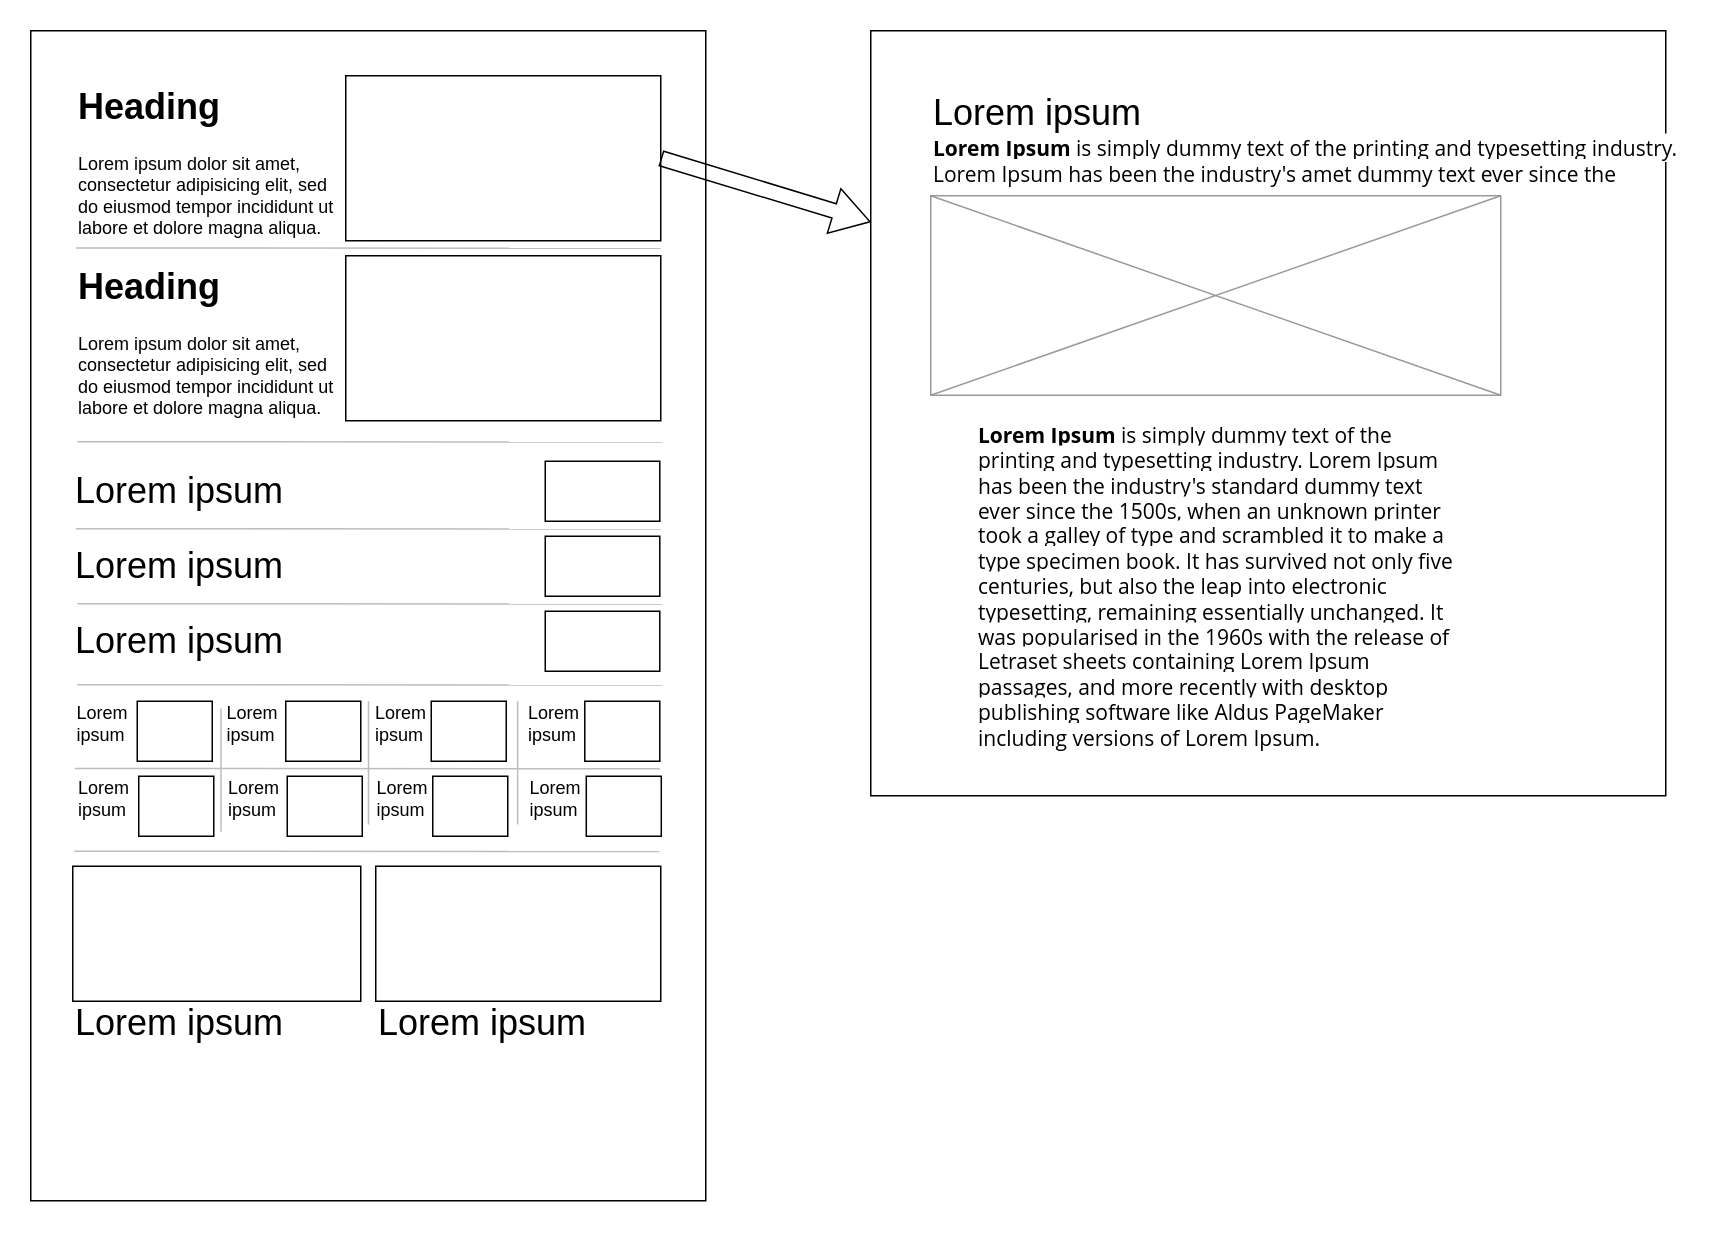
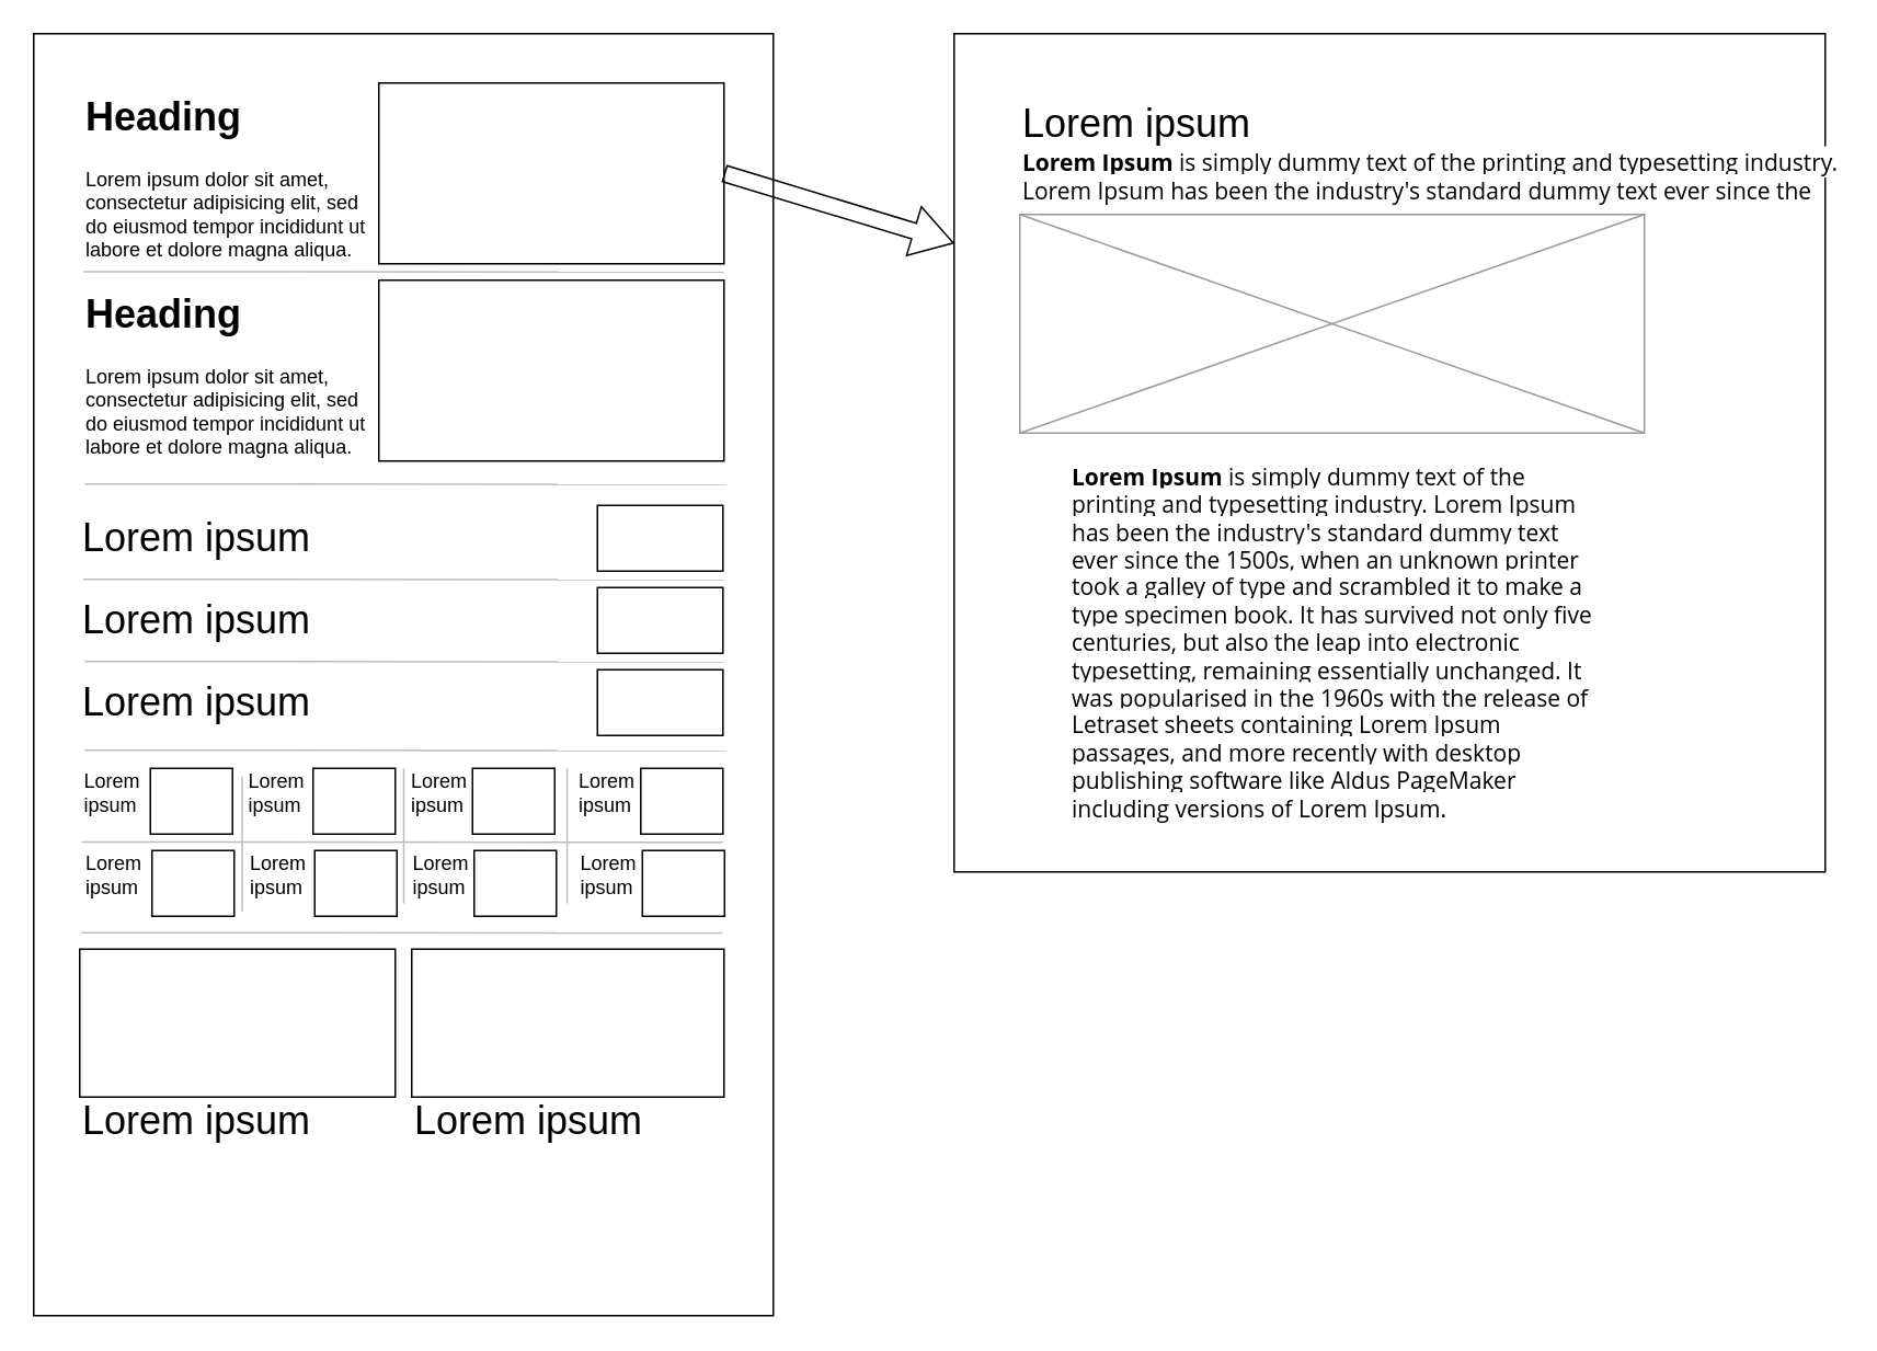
- <mxCell id="46" value="&lt;br&gt;&lt;strong style=&quot;margin: 0px; padding: 0px; color: rgb(0, 0, 0); font-family: &amp;quot;Open Sans&amp;quot;, Arial, sans-serif; font-size: 14px; font-style: normal; font-variant-ligatures: normal; font-variant-caps: normal; letter-spacing: normal; orphans: 2; text-indent: 0px; text-transform: none; widows: 2; word-spacing: 0px; -webkit-text-stroke-width: 0px; white-space: normal; background-color: rgb(255, 255, 255); text-decoration-thickness: initial; text-decoration-style: initial; text-decoration-color: initial;&quot;&gt;Lorem Ipsum&lt;/strong&gt;&lt;span style=&quot;color: rgb(0, 0, 0); font-family: &amp;quot;Open Sans&amp;quot;, Arial, sans-serif; font-size: 14px; font-style: normal; font-variant-ligatures: normal; font-variant-caps: normal; font-weight: 400; letter-spacing: normal; orphans: 2; text-indent: 0px; text-transform: none; widows: 2; word-spacing: 0px; -webkit-text-stroke-width: 0px; white-space: normal; background-color: rgb(255, 255, 255); text-decoration-thickness: initial; text-decoration-style: initial; text-decoration-color: initial; float: none; display: inline !important;&quot;&gt;&lt;span&gt;&amp;nbsp;&lt;/span&gt;is simply dummy text of the printing and typesetting industry. Lorem Ipsum has been the industry's amet dummy text ever since the&amp;nbsp;&lt;/span&gt;&lt;div&gt;&lt;br&gt;&lt;/div&gt;" style="text;html=1;align=left;verticalAlign=top;whiteSpace=wrap;rounded=0;" vertex="1" parent="1"><mxGeometry x="620" y="70" width="500" height="51" as="geometry" /></mxCell>
+ <mxCell id="46" value="&lt;br&gt;&lt;strong style=&quot;margin: 0px; padding: 0px; color: rgb(0, 0, 0); font-family: &amp;quot;Open Sans&amp;quot;, Arial, sans-serif; font-size: 14px; font-style: normal; font-variant-ligatures: normal; font-variant-caps: normal; letter-spacing: normal; orphans: 2; text-indent: 0px; text-transform: none; widows: 2; word-spacing: 0px; -webkit-text-stroke-width: 0px; white-space: normal; background-color: rgb(255, 255, 255); text-decoration-thickness: initial; text-decoration-style: initial; text-decoration-color: initial;&quot;&gt;Lorem Ipsum&lt;/strong&gt;&lt;span style=&quot;color: rgb(0, 0, 0); font-family: &amp;quot;Open Sans&amp;quot;, Arial, sans-serif; font-size: 14px; font-style: normal; font-variant-ligatures: normal; font-variant-caps: normal; font-weight: 400; letter-spacing: normal; orphans: 2; text-indent: 0px; text-transform: none; widows: 2; word-spacing: 0px; -webkit-text-stroke-width: 0px; white-space: normal; background-color: rgb(255, 255, 255); text-decoration-thickness: initial; text-decoration-style: initial; text-decoration-color: initial; float: none; display: inline !important;&quot;&gt;&lt;span&gt;&amp;nbsp;&lt;/span&gt;is simply dummy text of the printing and typesetting industry. Lorem Ipsum has been the industry's standard dummy text ever since the&amp;nbsp;&lt;/span&gt;&lt;div&gt;&lt;br&gt;&lt;/div&gt;" style="text;html=1;align=left;verticalAlign=top;whiteSpace=wrap;rounded=0;" vertex="1" parent="1"><mxGeometry x="620" y="70" width="500" height="51" as="geometry" /></mxCell>
